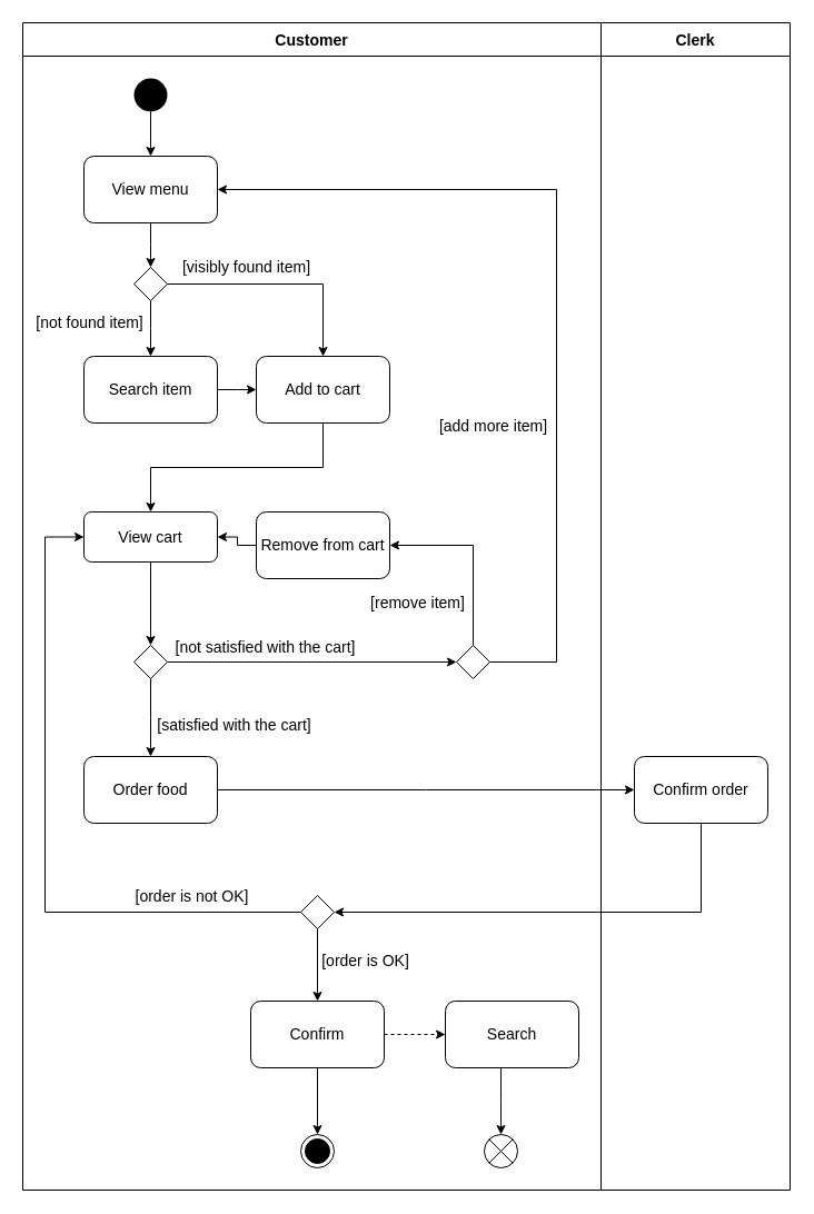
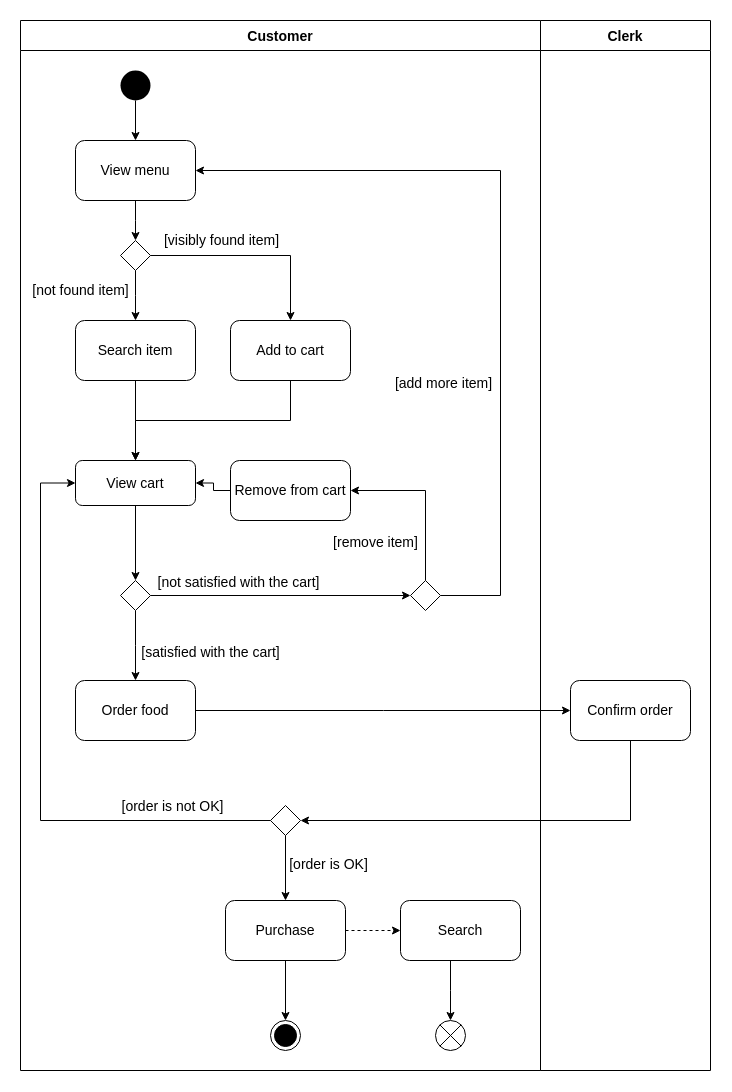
- <mxCell id="22" style="edgeStyle=elbowEdgeStyle;rounded=0;orthogonalLoop=1;jettySize=auto;html=1;fontSize=14;endArrow=classic;endFill=1;" parent="1" source="23" target="26" edge="1"><mxGeometry relative="1" as="geometry" /></mxCell>
+ <mxCell id="22" style="edgeStyle=elbowEdgeStyle;rounded=0;orthogonalLoop=1;jettySize=auto;html=1;fontSize=14;endArrow=classic;endFill=1;" parent="1" source="23" target="38" edge="1"><mxGeometry relative="1" as="geometry" /></mxCell>
- <mxCell id="10" value="Confirm" style="rounded=1;whiteSpace=wrap;html=1;fontSize=14;" parent="4" vertex="1"><mxGeometry x="205" y="880" width="120" height="60" as="geometry" /></mxCell>
+ <mxCell id="10" value="Purchase" style="rounded=1;whiteSpace=wrap;html=1;fontSize=14;" parent="4" vertex="1"><mxGeometry x="205" y="880" width="120" height="60" as="geometry" /></mxCell>
